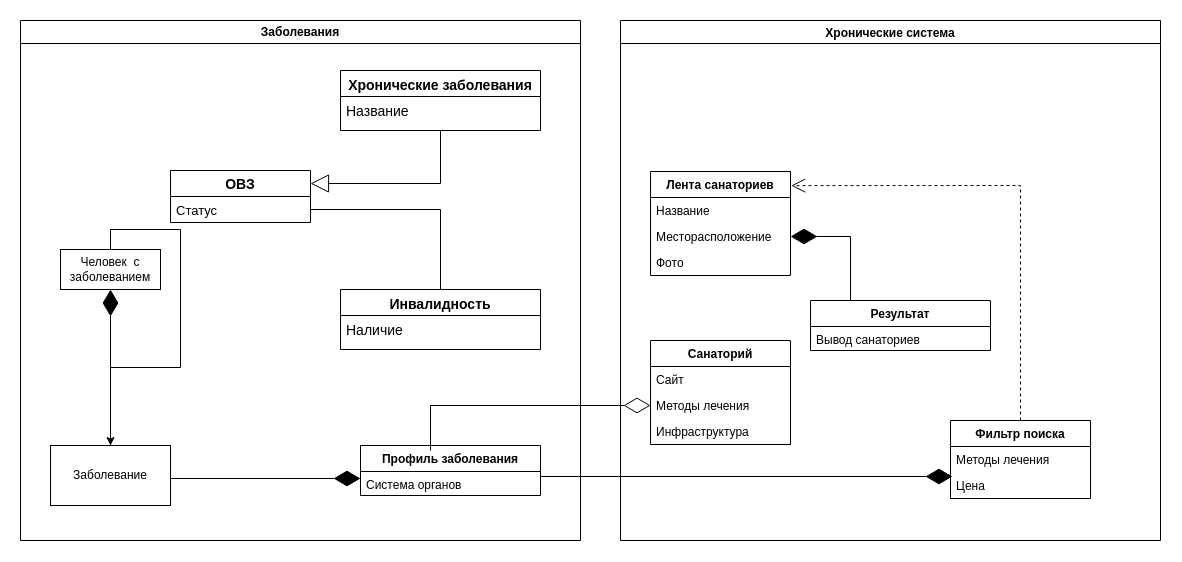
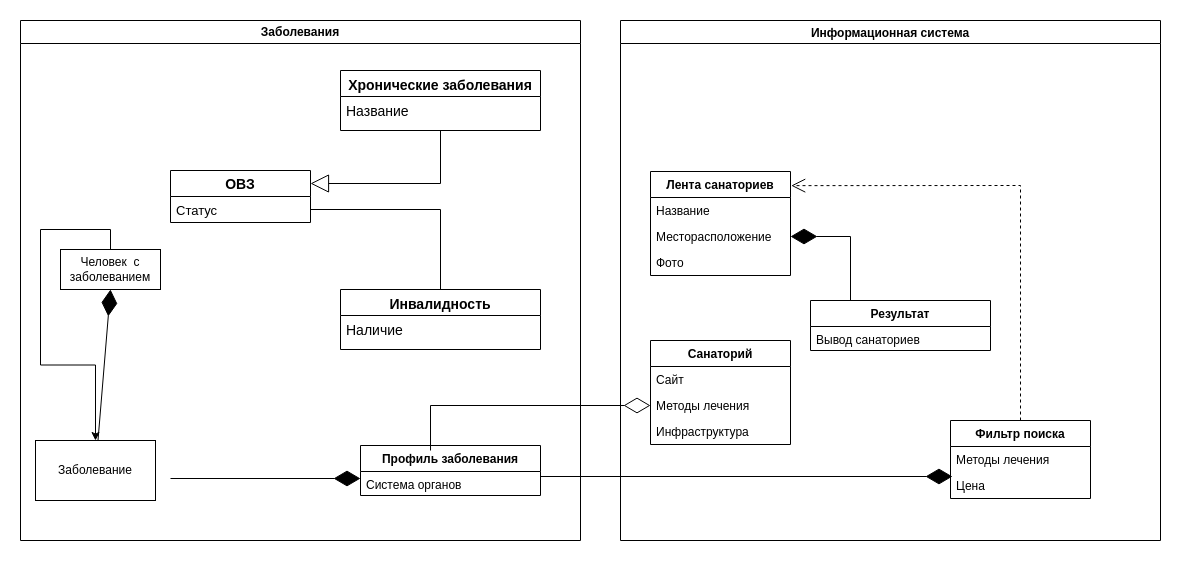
- <mxCell id="2" value="Хронические система" style="swimlane;fillColor=#FFFFFF;" parent="1" vertex="1"><mxGeometry x="620" y="20" width="540" height="520" as="geometry" /></mxCell>
+ <mxCell id="2" value="Информационная система" style="swimlane;fillColor=#FFFFFF;" parent="1" vertex="1"><mxGeometry x="620" y="20" width="540" height="520" as="geometry" /></mxCell>
- <mxCell id="20" value="Заболевание" style="rounded=0;whiteSpace=wrap;html=1;" parent="19" vertex="1"><mxGeometry x="30" y="425" width="120" height="60" as="geometry" /></mxCell>
+ <mxCell id="20" value="Заболевание" style="rounded=0;whiteSpace=wrap;html=1;" parent="19" vertex="1"><mxGeometry x="15" y="420" width="120" height="60" as="geometry" /></mxCell>
